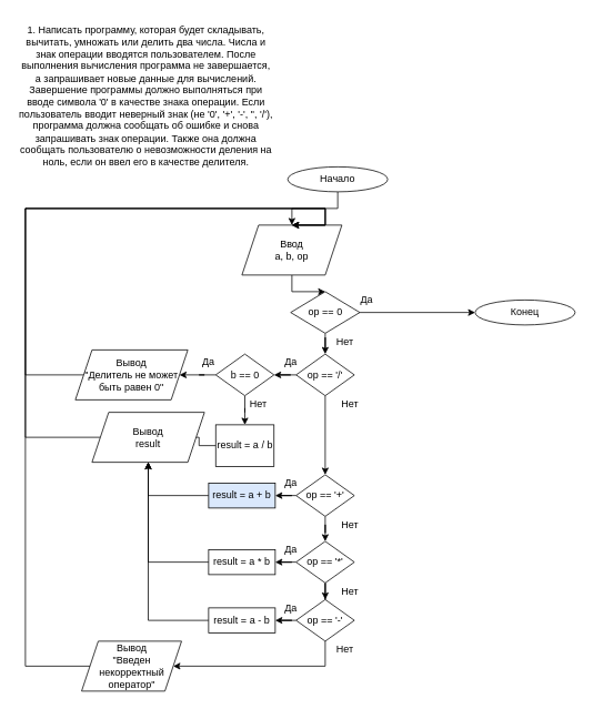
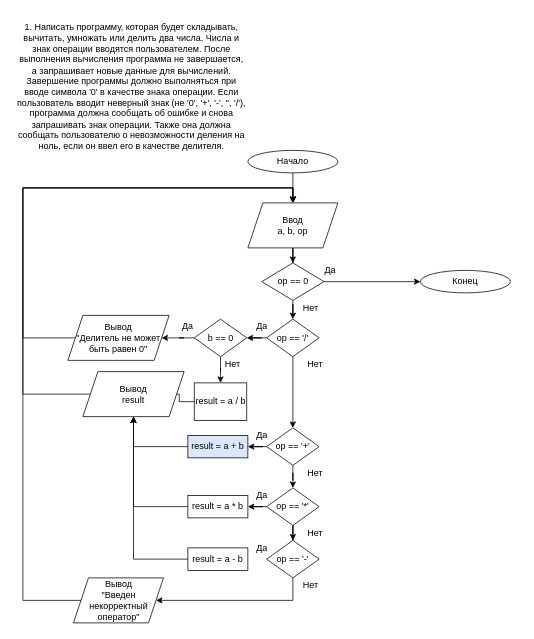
- <mxCell id="4" value="Начало" style="ellipse;whiteSpace=wrap;html=1;" vertex="1" parent="1"><mxGeometry x="345" y="200" width="120" height="30" as="geometry" /></mxCell>
+ <mxCell id="4" value="Начало" style="ellipse;whiteSpace=wrap;html=1;" vertex="1" parent="1"><mxGeometry x="330" y="200" width="120" height="30" as="geometry" /></mxCell>
- <mxCell id="6" value="Ввод&lt;br&gt;a, b, op" style="shape=parallelogram;perimeter=parallelogramPerimeter;whiteSpace=wrap;html=1;fixedSize=1;" vertex="1" parent="1"><mxGeometry x="290" y="270" width="120" height="60" as="geometry" /></mxCell>
+ <mxCell id="6" value="Ввод&lt;br&gt;a, b, op" style="shape=parallelogram;perimeter=parallelogramPerimeter;whiteSpace=wrap;html=1;fixedSize=1;" vertex="1" parent="1"><mxGeometry x="330" y="270" width="120" height="60" as="geometry" /></mxCell>
- <mxCell id="12" value="Конец" style="ellipse;whiteSpace=wrap;html=1;" vertex="1" parent="1"><mxGeometry x="570" y="360" width="120" height="30" as="geometry" /></mxCell>
+ <mxCell id="12" value="Конец" style="ellipse;whiteSpace=wrap;html=1;" vertex="1" parent="1"><mxGeometry x="560" y="360" width="120" height="30" as="geometry" /></mxCell>
- <mxCell id="43" value="" style="edgeStyle=orthogonalEdgeStyle;rounded=0;orthogonalLoop=1;jettySize=auto;html=1;" edge="1" parent="1" source="45" target="48"><mxGeometry relative="1" as="geometry" /></mxCell>
